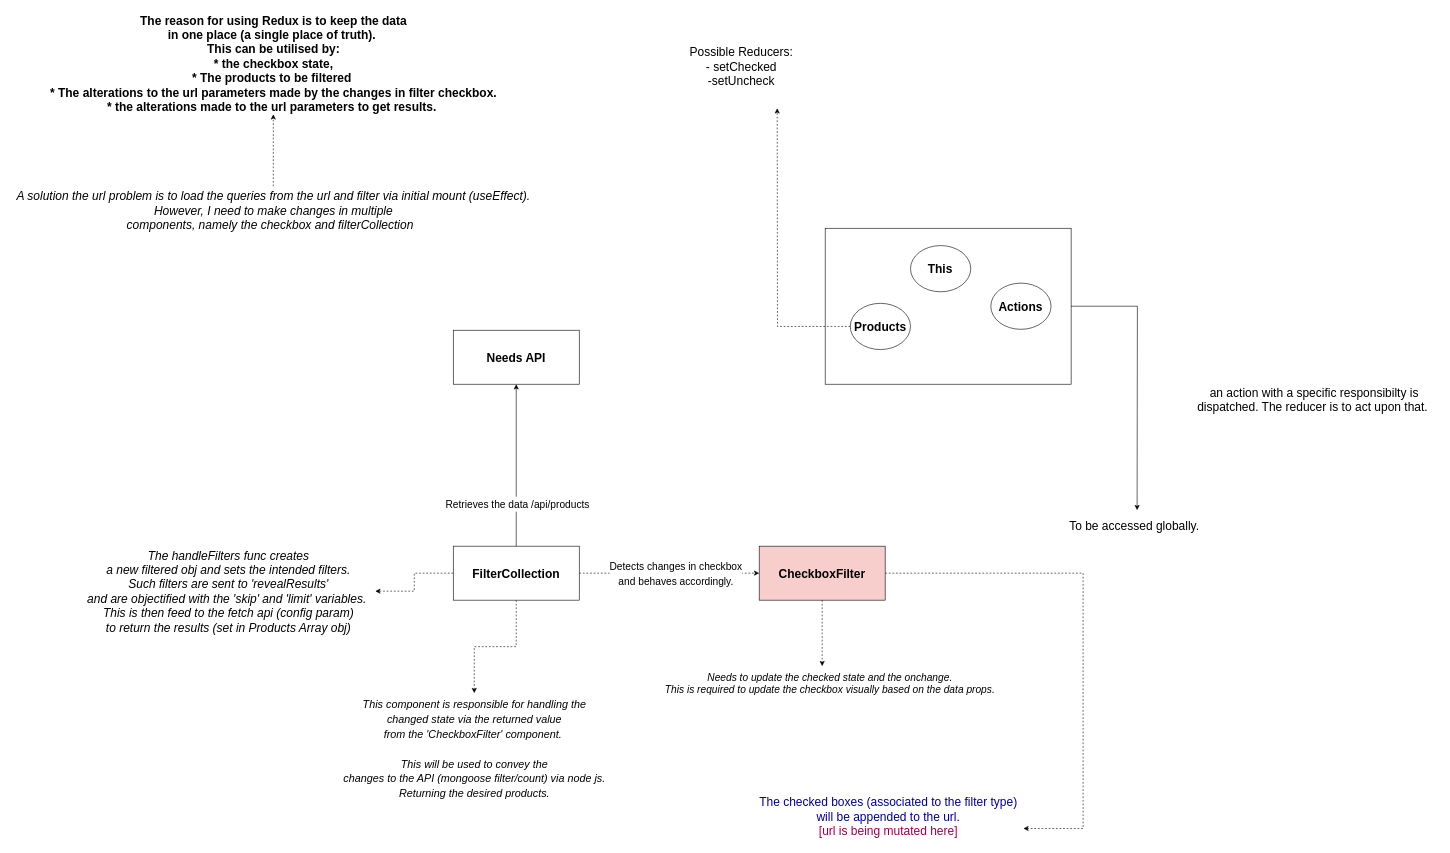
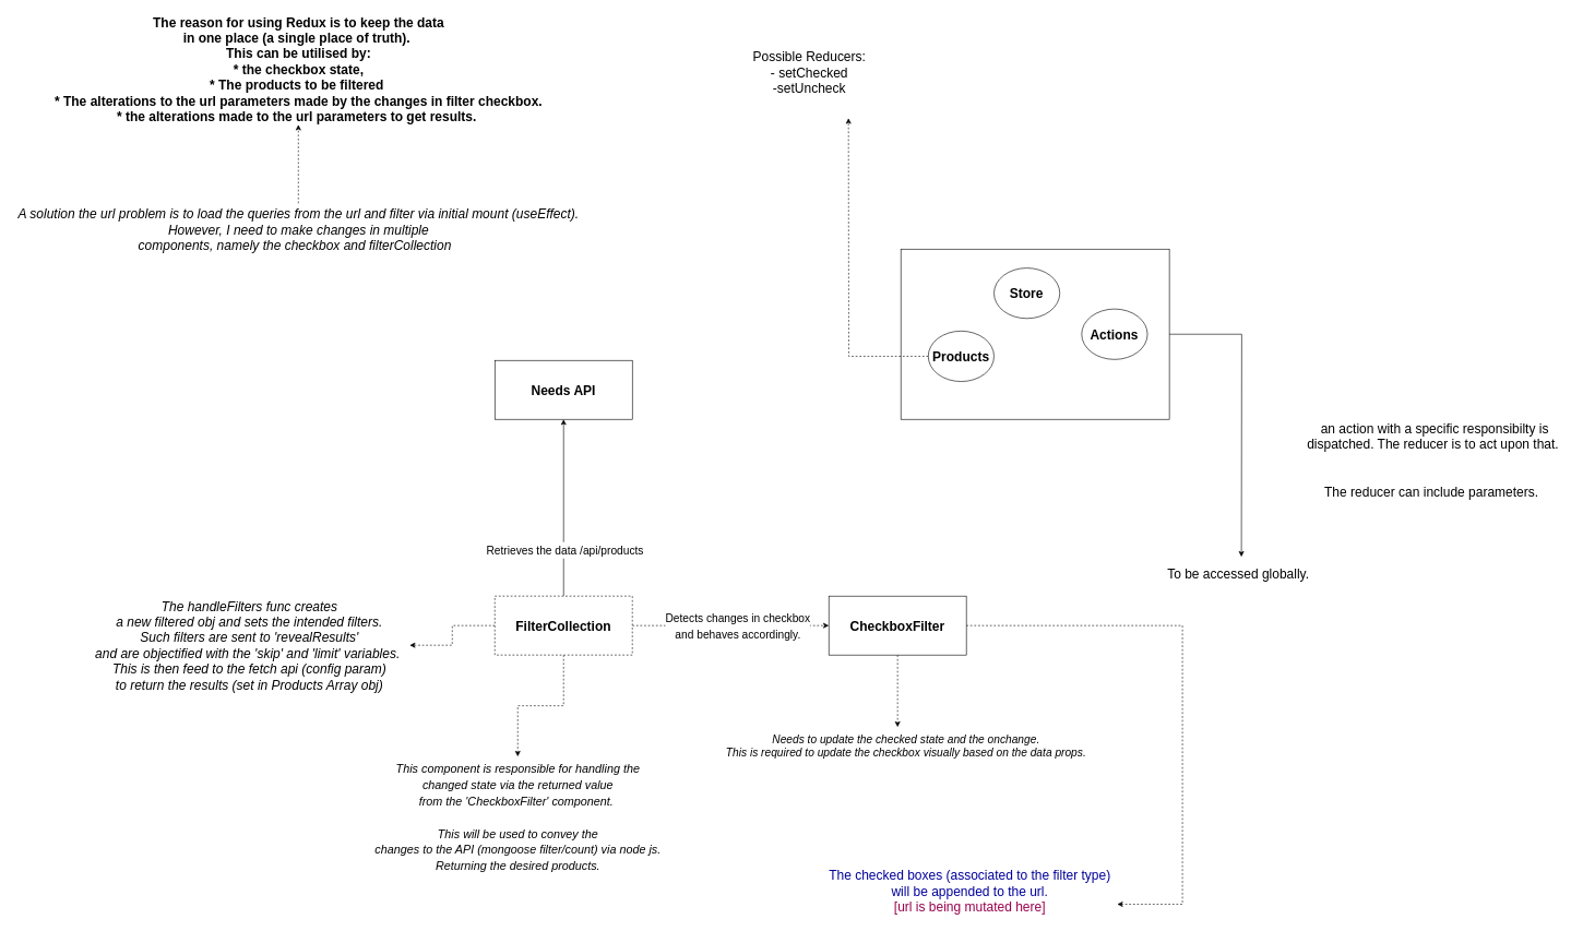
- <mxCell id="4" value="This" style="ellipse;whiteSpace=wrap;html=1;fontStyle=1;fontSize=20;" vertex="1" parent="2"><mxGeometry x="142.245" y="28.889" width="100.408" height="77.037" as="geometry" /></mxCell>
+ <mxCell id="4" value="Store" style="ellipse;whiteSpace=wrap;html=1;fontStyle=1;fontSize=20;" vertex="1" parent="2"><mxGeometry x="142.245" y="28.889" width="100.408" height="77.037" as="geometry" /></mxCell>
+ <mxCell id="23" value="The reducer can include parameters." style="text;html=1;align=center;verticalAlign=middle;resizable=0;points=[];autosize=1;fontSize=20;" vertex="1" parent="1"><mxGeometry x="2015" y="735" width="340" height="30" as="geometry" /></mxCell>
- <mxCell id="17" value="&lt;b style=&quot;font-size: 20px;&quot;&gt;FilterCollection&lt;/b&gt;" style="rounded=0;whiteSpace=wrap;html=1;fontSize=20;" vertex="1" parent="1"><mxGeometry x="755" y="910" width="210" height="90" as="geometry" /></mxCell>
+ <mxCell id="17" value="&lt;b style=&quot;font-size: 20px;&quot;&gt;FilterCollection&lt;/b&gt;" style="rounded=0;whiteSpace=wrap;html=1;fontSize=20;dashed=1;" vertex="1" parent="1"><mxGeometry x="755" y="910" width="210" height="90" as="geometry" /></mxCell>
- <mxCell id="10" value="&lt;b&gt;&lt;font style=&quot;font-size: 20px&quot;&gt;CheckboxFilter&lt;/font&gt;&lt;/b&gt;" style="rounded=0;whiteSpace=wrap;html=1;fillColor=#f8cecc;" vertex="1" parent="1"><mxGeometry x="1265" y="910" width="210" height="90" as="geometry" /></mxCell>
+ <mxCell id="10" value="&lt;b&gt;&lt;font style=&quot;font-size: 20px&quot;&gt;CheckboxFilter&lt;/font&gt;&lt;/b&gt;" style="rounded=0;whiteSpace=wrap;html=1;" vertex="1" parent="1"><mxGeometry x="1265" y="910" width="210" height="90" as="geometry" /></mxCell>
